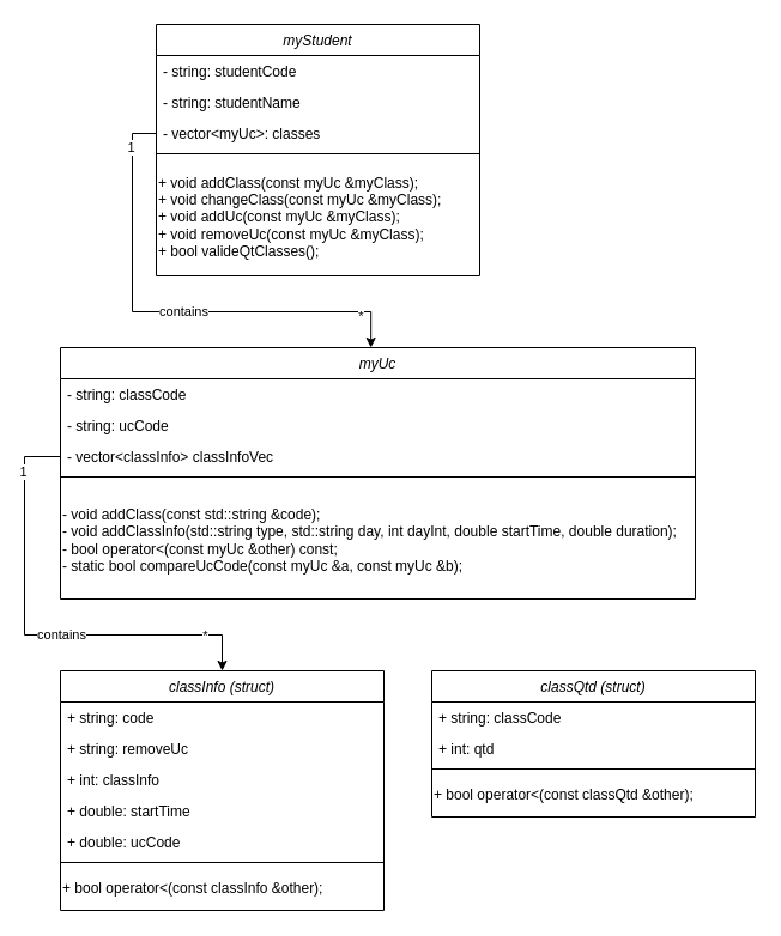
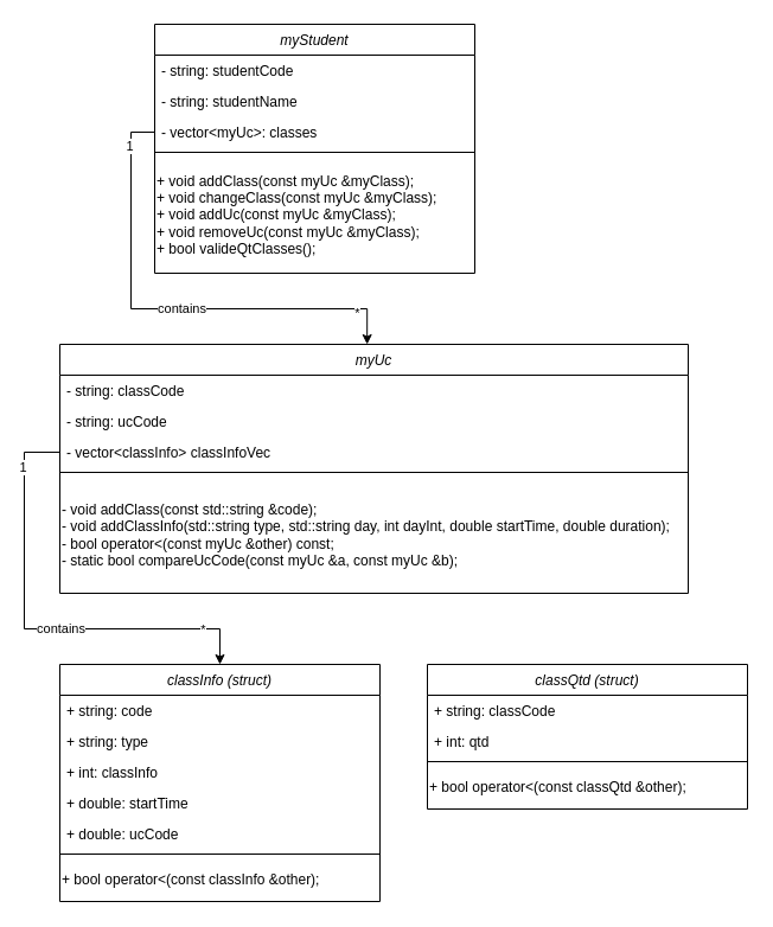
- <mxCell id="20" value="+ string: removeUc" style="text;align=left;verticalAlign=top;spacingLeft=4;spacingRight=4;overflow=hidden;rotatable=0;points=[[0,0.5],[1,0.5]];portConstraint=eastwest;rounded=0;shadow=0;html=0;" vertex="1" parent="18"><mxGeometry y="52" width="270" height="26" as="geometry" /></mxCell>
+ <mxCell id="20" value="+ string: type" style="text;align=left;verticalAlign=top;spacingLeft=4;spacingRight=4;overflow=hidden;rotatable=0;points=[[0,0.5],[1,0.5]];portConstraint=eastwest;rounded=0;shadow=0;html=0;" vertex="1" parent="18"><mxGeometry y="52" width="270" height="26" as="geometry" /></mxCell>
